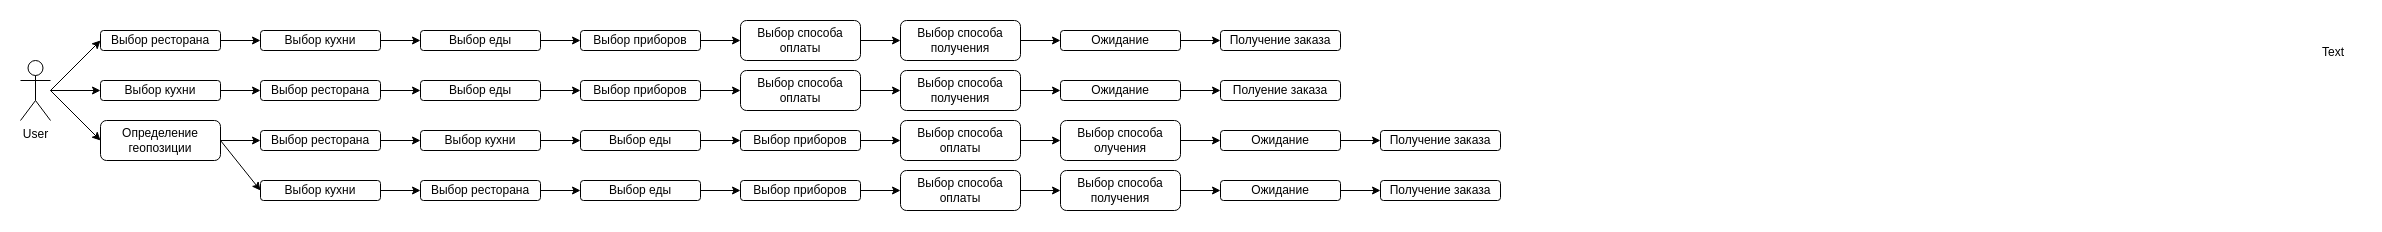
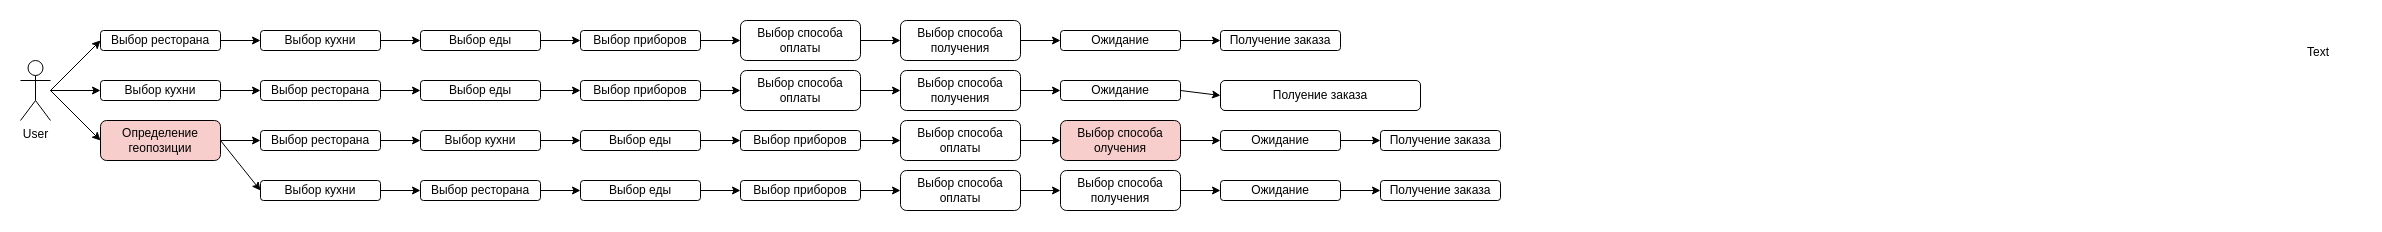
- <mxCell id="69" value="Text" style="text;html=1;resizable=0;points=[];autosize=1;align=left;verticalAlign=top;spacingTop=-4;" vertex="1" parent="1"><mxGeometry x="2320" y="42" width="40" height="20" as="geometry" /></mxCell>
+ <mxCell id="69" value="Text" style="text;html=1;resizable=0;points=[];autosize=1;align=left;verticalAlign=top;spacingTop=-4;" vertex="1" parent="1"><mxGeometry x="2305" y="42" width="40" height="20" as="geometry" /></mxCell>
- <mxCell id="62" value="Полуение заказа" style="rounded=1;whiteSpace=wrap;html=1;" vertex="1" parent="1"><mxGeometry x="1220" y="80" width="120" height="20" as="geometry" /></mxCell>
+ <mxCell id="62" value="Полуение заказа" style="rounded=1;whiteSpace=wrap;html=1;" vertex="1" parent="1"><mxGeometry x="1220" y="80" width="200" height="30" as="geometry" /></mxCell>
- <mxCell id="12" value="Определение геопозиции" style="rounded=1;whiteSpace=wrap;html=1;" vertex="1" parent="1"><mxGeometry x="100" y="120" width="120" height="40" as="geometry" /></mxCell>
+ <mxCell id="12" value="Определение геопозиции" style="rounded=1;whiteSpace=wrap;html=1;fillColor=#f8cecc;" vertex="1" parent="1"><mxGeometry x="100" y="120" width="120" height="40" as="geometry" /></mxCell>
- <mxCell id="40" value="&lt;div&gt;Выбор способа олучения&lt;br&gt;&lt;/div&gt;" style="rounded=1;whiteSpace=wrap;html=1;" vertex="1" parent="1"><mxGeometry x="1060" y="120" width="120" height="40" as="geometry" /></mxCell>
+ <mxCell id="40" value="&lt;div&gt;Выбор способа олучения&lt;br&gt;&lt;/div&gt;" style="rounded=1;whiteSpace=wrap;html=1;fillColor=#f8cecc;" vertex="1" parent="1"><mxGeometry x="1060" y="120" width="120" height="40" as="geometry" /></mxCell>
